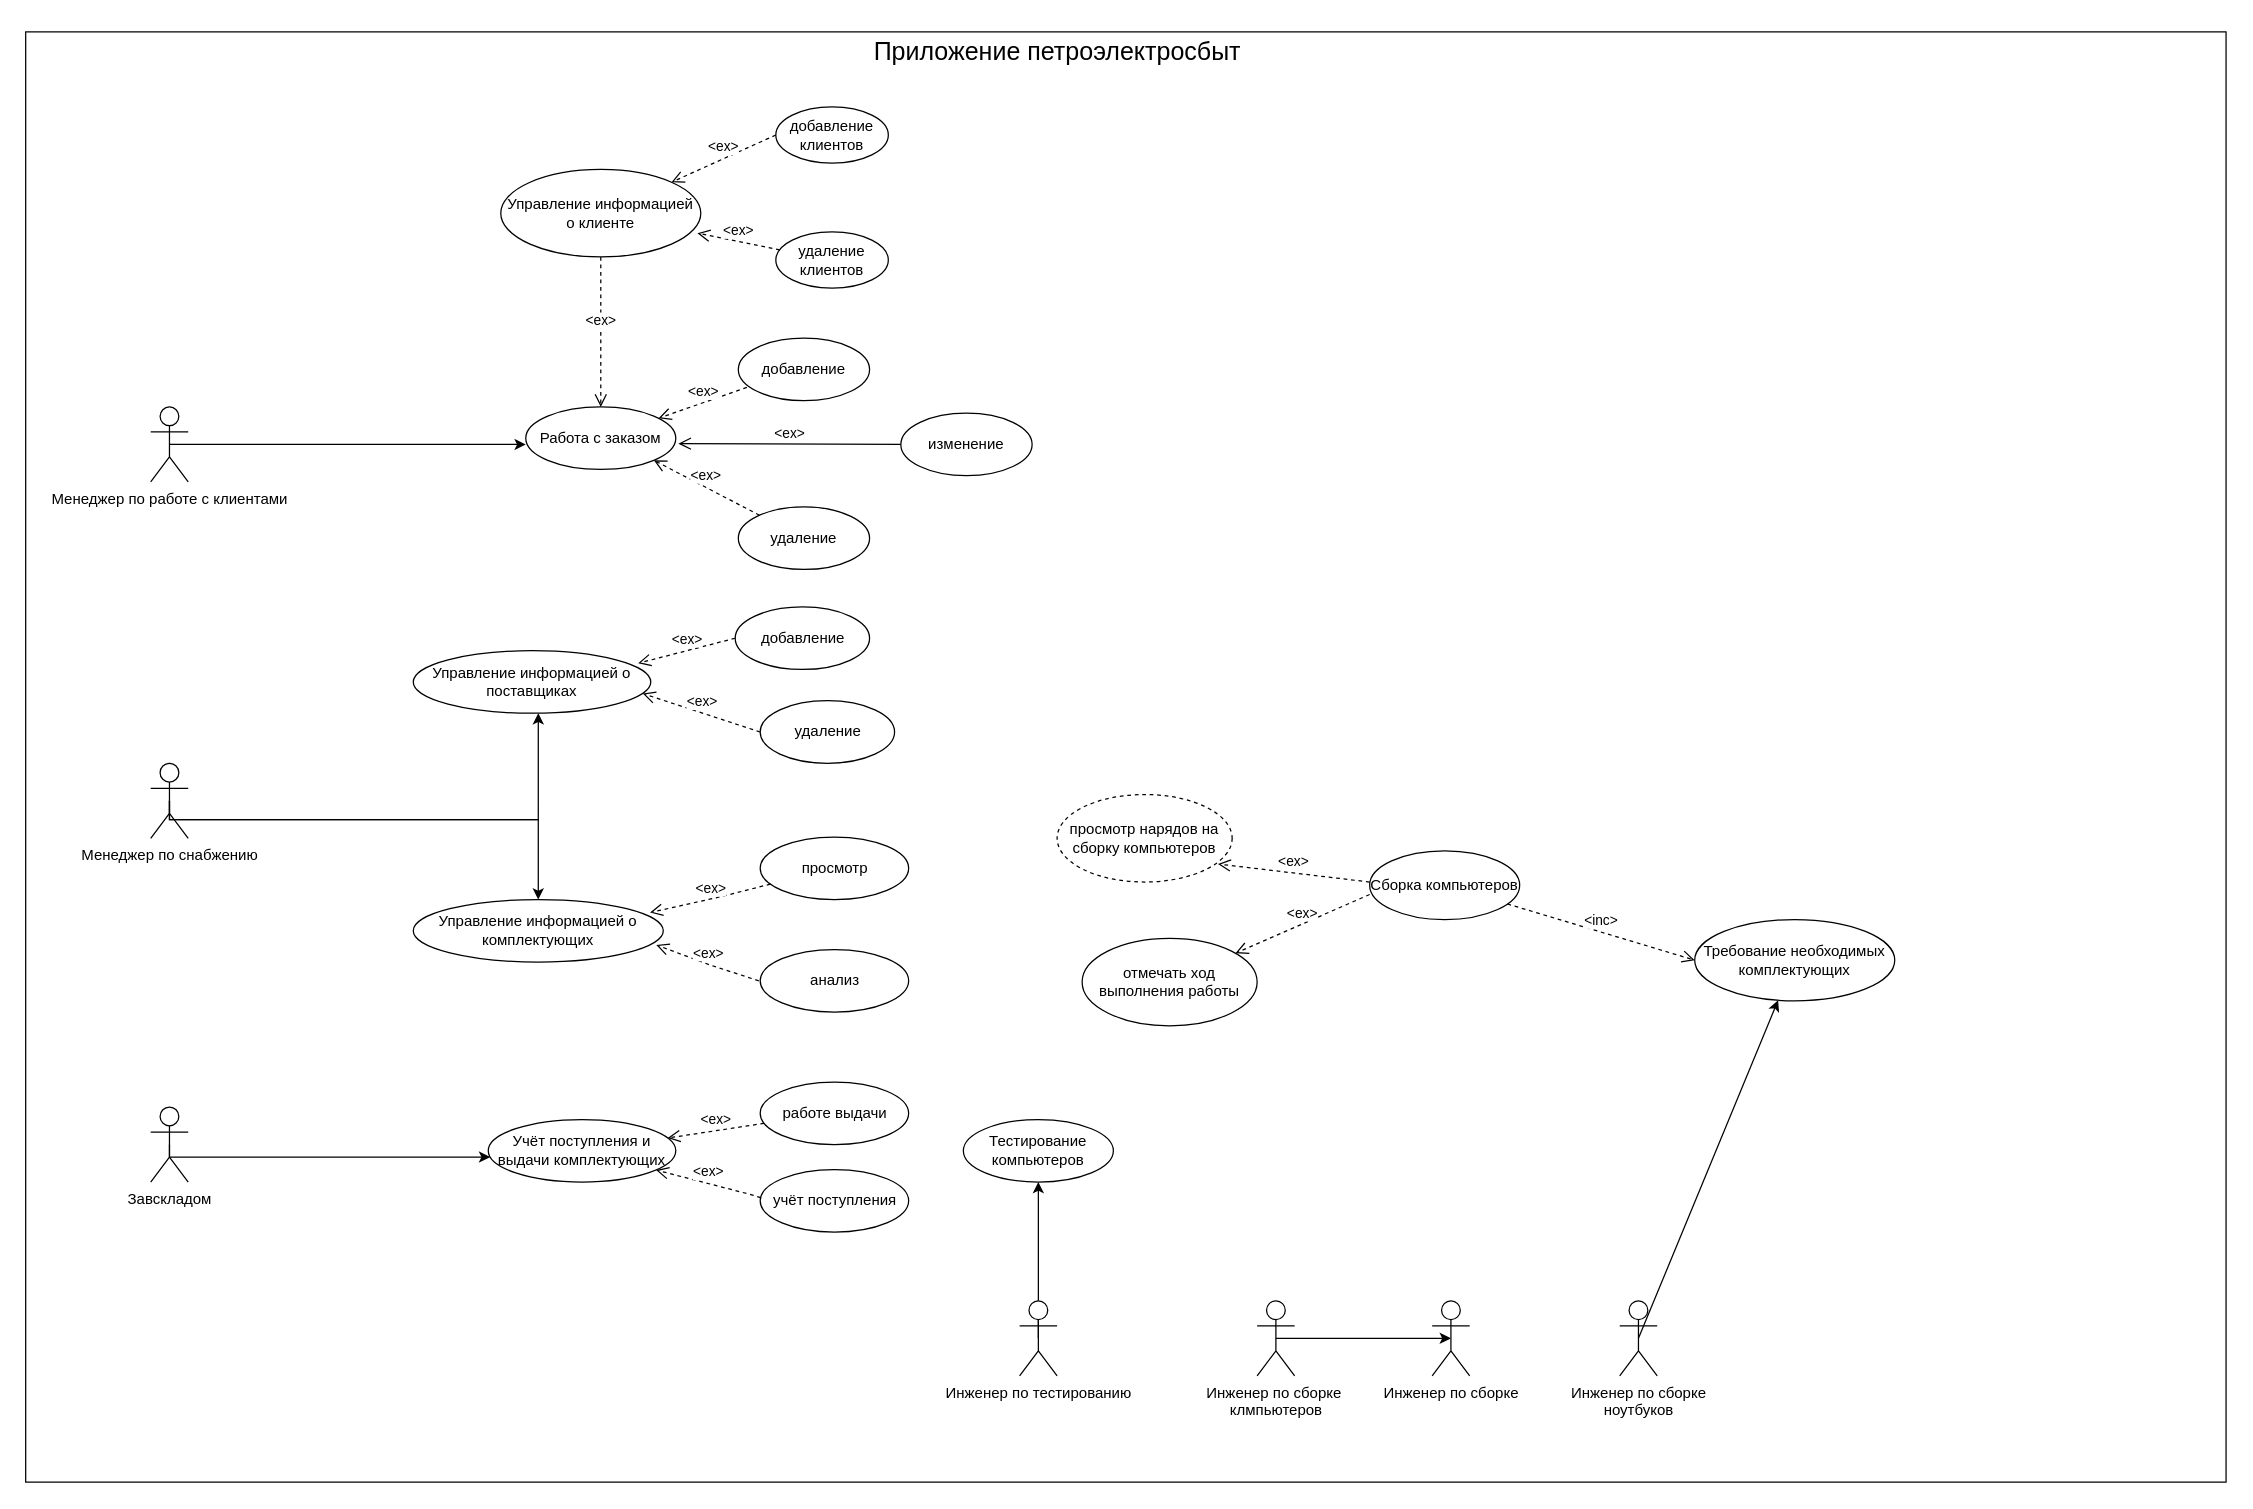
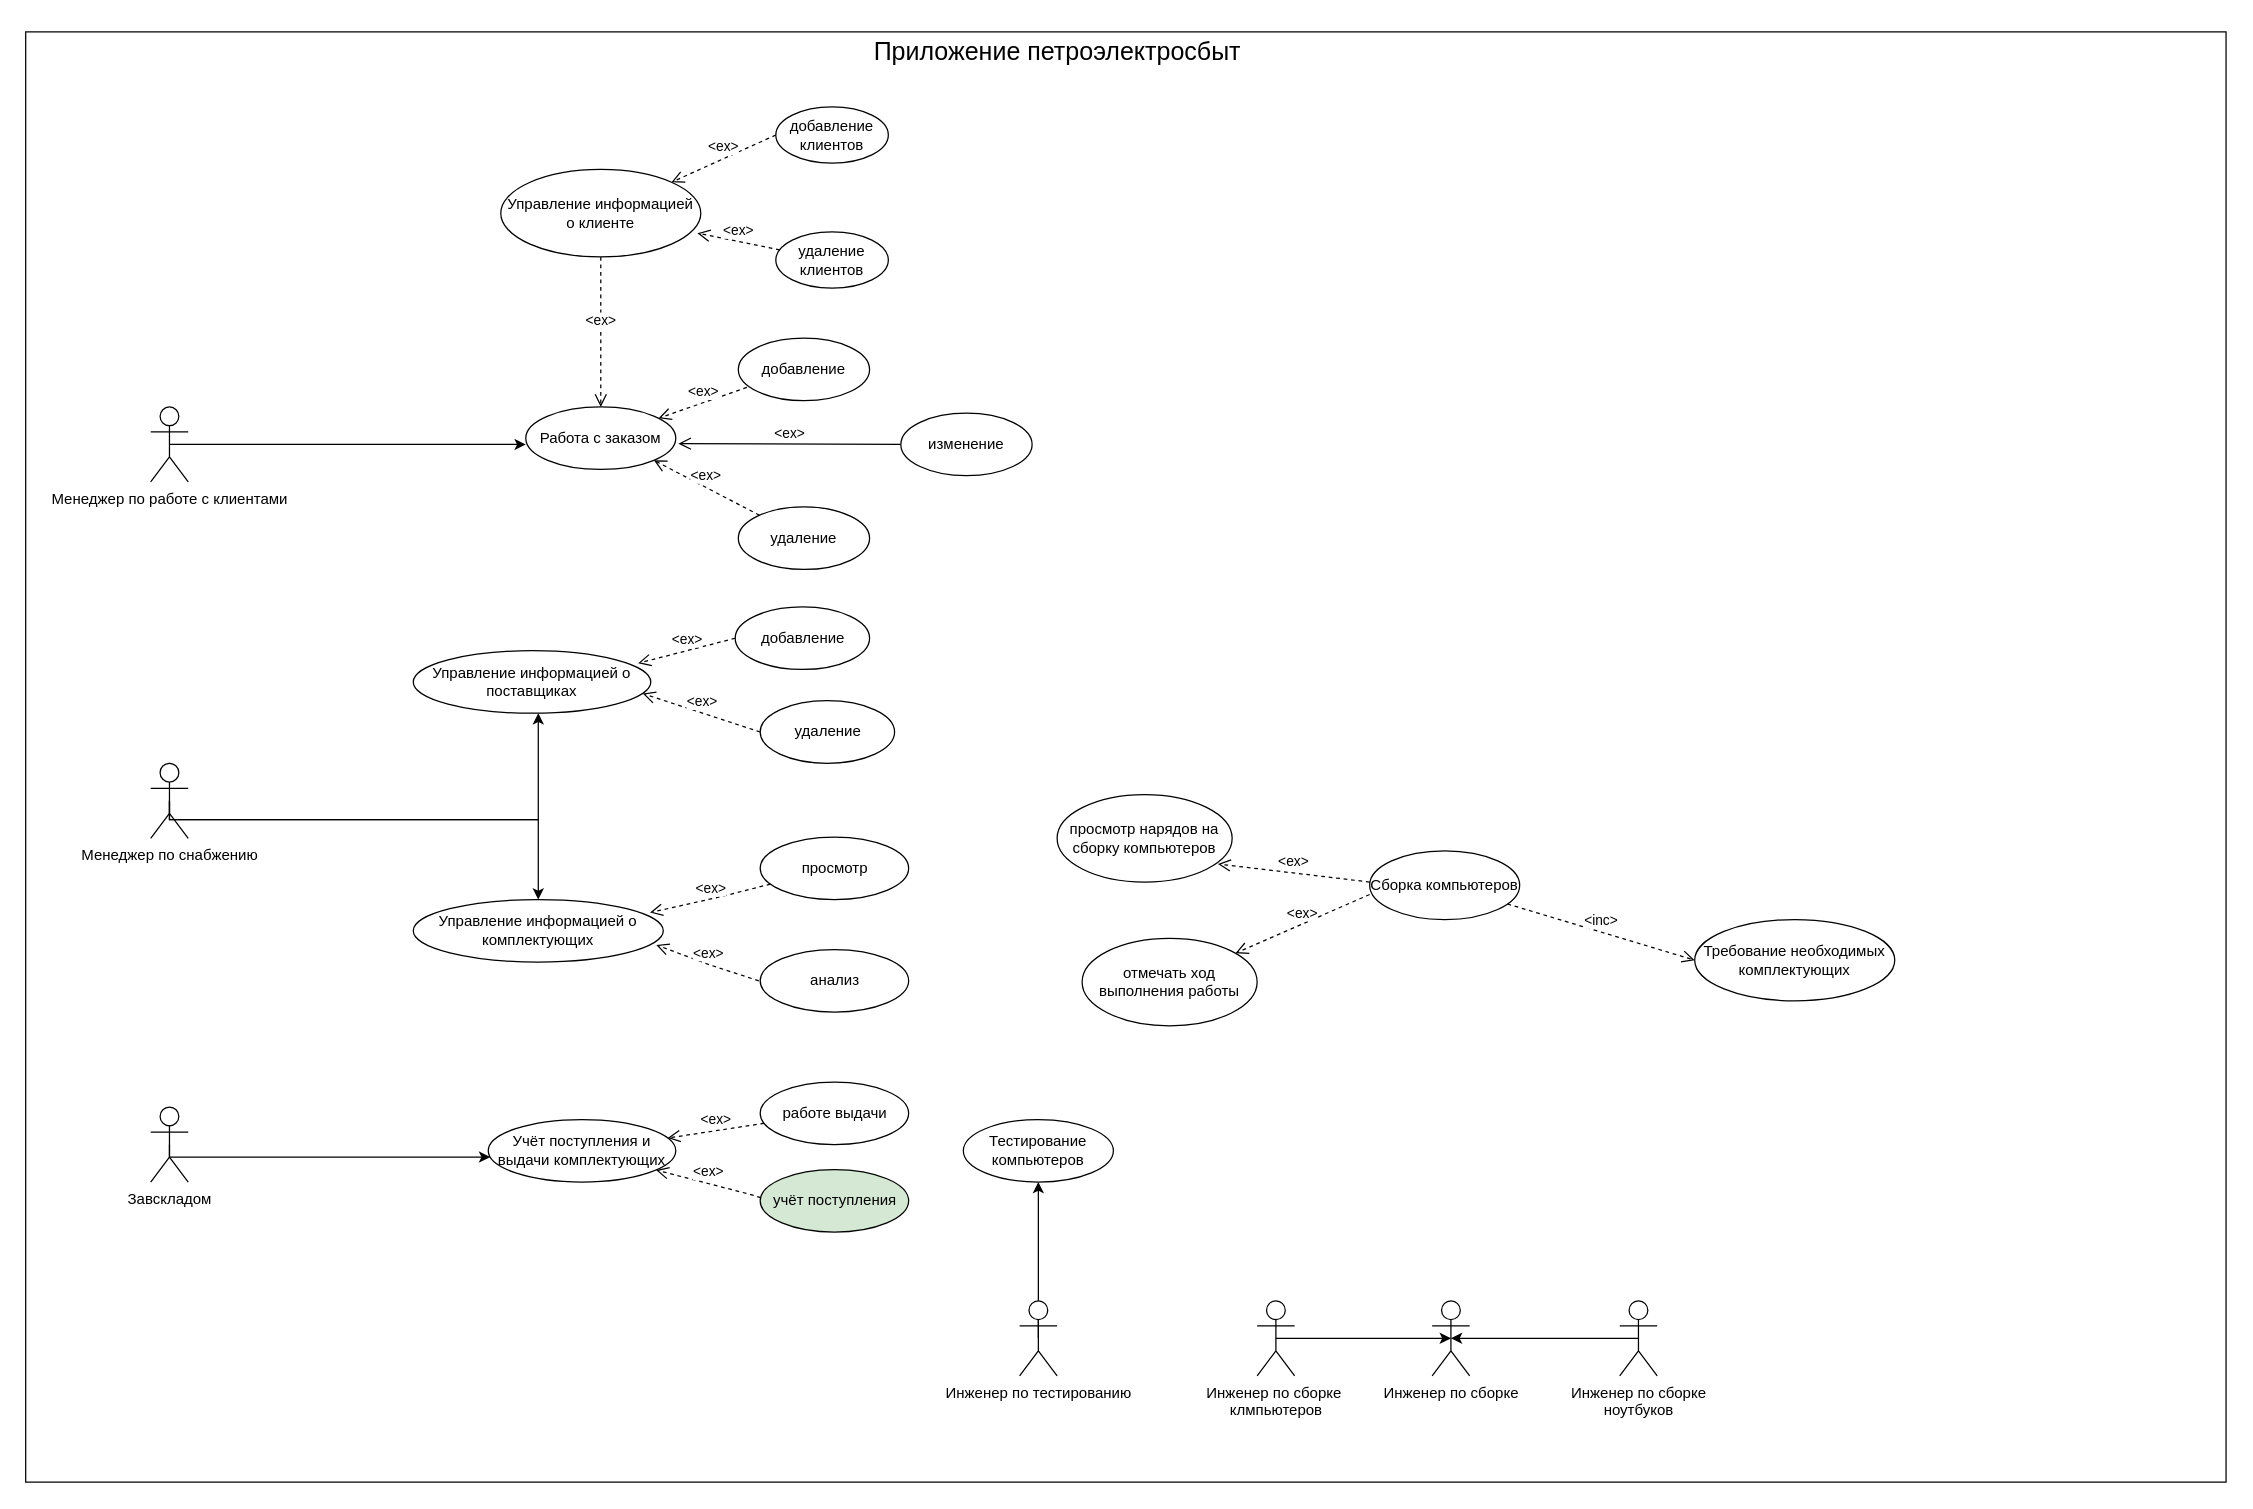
- <mxCell id="49" value="просмотр нарядов на сборку компьютеров" style="ellipse;whiteSpace=wrap;html=1;dashed=1;" parent="1" vertex="1"><mxGeometry x="845" y="635" width="140" height="70" as="geometry" /></mxCell>
+ <mxCell id="49" value="просмотр нарядов на сборку компьютеров" style="ellipse;whiteSpace=wrap;html=1;" parent="1" vertex="1"><mxGeometry x="845" y="635" width="140" height="70" as="geometry" /></mxCell>
- <mxCell id="19" value="" style="endArrow=classic;html=1;rounded=0;exitX=0.5;exitY=0.5;exitDx=0;exitDy=0;exitPerimeter=0;" parent="1" source="17" target="21" edge="1"><mxGeometry width="50" height="50" relative="1" as="geometry"><mxPoint x="1155" y="960" as="sourcePoint" /><mxPoint x="1235" y="1050" as="targetPoint" /></mxGeometry></mxCell>
+ <mxCell id="19" value="" style="endArrow=classic;html=1;rounded=0;entryX=0.5;entryY=0.5;entryDx=0;entryDy=0;entryPerimeter=0;exitX=0.5;exitY=0.5;exitDx=0;exitDy=0;exitPerimeter=0;" parent="1" source="17" target="15" edge="1"><mxGeometry width="50" height="50" relative="1" as="geometry"><mxPoint x="1155" y="960" as="sourcePoint" /><mxPoint x="1235" y="1050" as="targetPoint" /></mxGeometry></mxCell>
- <mxCell id="46" value="учёт поступления" style="ellipse;whiteSpace=wrap;html=1;" parent="1" vertex="1"><mxGeometry x="607.5" y="935" width="118.75" height="50" as="geometry" /></mxCell>
+ <mxCell id="46" value="учёт поступления" style="ellipse;whiteSpace=wrap;html=1;fillColor=#d5e8d4;" parent="1" vertex="1"><mxGeometry x="607.5" y="935" width="118.75" height="50" as="geometry" /></mxCell>
